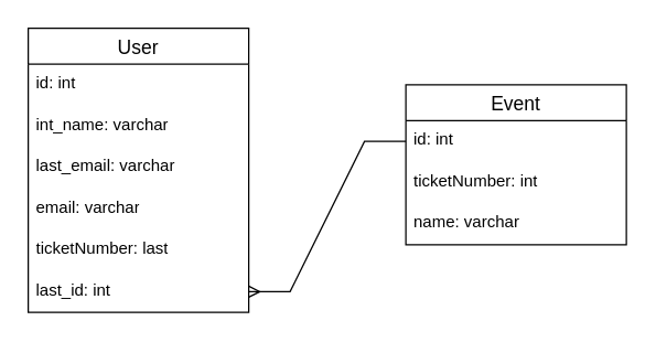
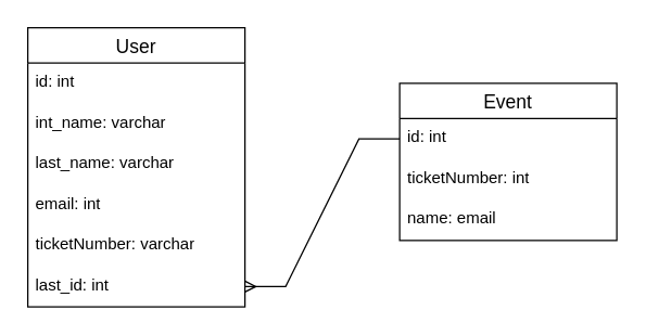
- <mxCell id="5" value="last_email: varchar" style="text;strokeColor=none;fillColor=none;spacingLeft=4;spacingRight=4;overflow=hidden;rotatable=0;points=[[0,0.5],[1,0.5]];portConstraint=eastwest;fontSize=12;whiteSpace=wrap;html=1;" vertex="1" parent="2"><mxGeometry y="86" width="160" height="30" as="geometry" /></mxCell>
+ <mxCell id="5" value="last_name: varchar" style="text;strokeColor=none;fillColor=none;spacingLeft=4;spacingRight=4;overflow=hidden;rotatable=0;points=[[0,0.5],[1,0.5]];portConstraint=eastwest;fontSize=12;whiteSpace=wrap;html=1;" vertex="1" parent="2"><mxGeometry y="86" width="160" height="30" as="geometry" /></mxCell>
- <mxCell id="6" value="email: varchar" style="text;strokeColor=none;fillColor=none;spacingLeft=4;spacingRight=4;overflow=hidden;rotatable=0;points=[[0,0.5],[1,0.5]];portConstraint=eastwest;fontSize=12;whiteSpace=wrap;html=1;" vertex="1" parent="2"><mxGeometry y="116" width="160" height="30" as="geometry" /></mxCell>
+ <mxCell id="6" value="email: int" style="text;strokeColor=none;fillColor=none;spacingLeft=4;spacingRight=4;overflow=hidden;rotatable=0;points=[[0,0.5],[1,0.5]];portConstraint=eastwest;fontSize=12;whiteSpace=wrap;html=1;" vertex="1" parent="2"><mxGeometry y="116" width="160" height="30" as="geometry" /></mxCell>
- <mxCell id="12" value="name: varchar" style="text;strokeColor=none;fillColor=none;spacingLeft=4;spacingRight=4;overflow=hidden;rotatable=0;points=[[0,0.5],[1,0.5]];portConstraint=eastwest;fontSize=12;whiteSpace=wrap;html=1;" vertex="1" parent="9"><mxGeometry y="86" width="160" height="30" as="geometry" /></mxCell>
+ <mxCell id="12" value="name: email" style="text;strokeColor=none;fillColor=none;spacingLeft=4;spacingRight=4;overflow=hidden;rotatable=0;points=[[0,0.5],[1,0.5]];portConstraint=eastwest;fontSize=12;whiteSpace=wrap;html=1;" vertex="1" parent="9"><mxGeometry y="86" width="160" height="30" as="geometry" /></mxCell>
- <mxCell id="7" value="ticketNumber: last" style="text;strokeColor=none;fillColor=none;spacingLeft=4;spacingRight=4;overflow=hidden;rotatable=0;points=[[0,0.5],[1,0.5]];portConstraint=eastwest;fontSize=12;whiteSpace=wrap;html=1;" vertex="1" parent="2"><mxGeometry y="146" width="160" height="30" as="geometry" /></mxCell>
+ <mxCell id="7" value="ticketNumber: varchar" style="text;strokeColor=none;fillColor=none;spacingLeft=4;spacingRight=4;overflow=hidden;rotatable=0;points=[[0,0.5],[1,0.5]];portConstraint=eastwest;fontSize=12;whiteSpace=wrap;html=1;" vertex="1" parent="2"><mxGeometry y="146" width="160" height="30" as="geometry" /></mxCell>
